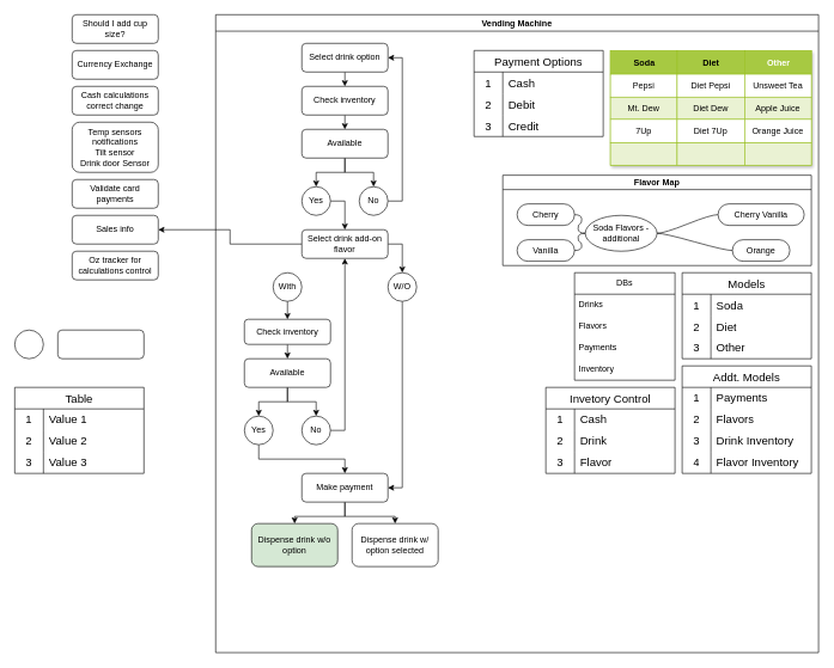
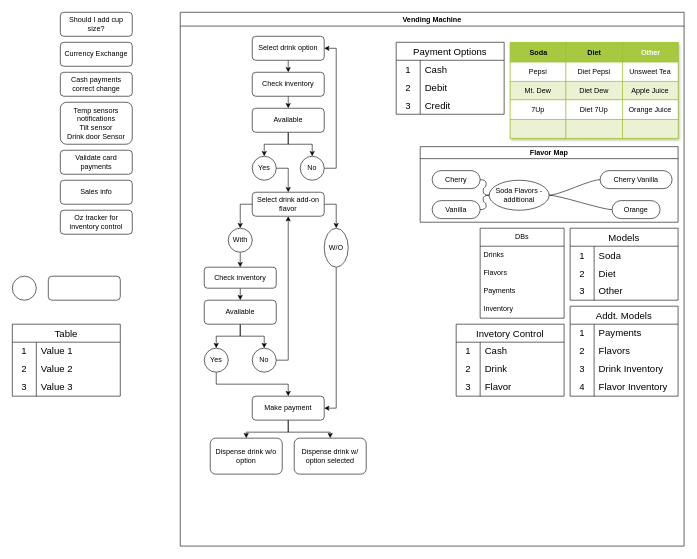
- <mxCell id="128" value="Cash calculations&lt;div&gt;correct change&lt;/div&gt;" style="rounded=1;whiteSpace=wrap;html=1;" vertex="1" parent="1"><mxGeometry x="100" y="120" width="120" height="40" as="geometry" /></mxCell>
+ <mxCell id="128" value="Cash payments&lt;div&gt;correct change&lt;/div&gt;" style="rounded=1;whiteSpace=wrap;html=1;" vertex="1" parent="1"><mxGeometry x="100" y="120" width="120" height="40" as="geometry" /></mxCell>
- <mxCell id="5" style="edgeStyle=orthogonalEdgeStyle;rounded=0;orthogonalLoop=1;jettySize=auto;html=1;exitX=0;exitY=0.5;exitDx=0;exitDy=0;" edge="1" parent="2" source="7" target="131"><mxGeometry relative="1" as="geometry" /></mxCell>
+ <mxCell id="5" style="edgeStyle=orthogonalEdgeStyle;rounded=0;orthogonalLoop=1;jettySize=auto;html=1;exitX=0;exitY=0.5;exitDx=0;exitDy=0;entryX=0.5;entryY=0;entryDx=0;entryDy=0;" edge="1" parent="2" source="7" target="14"><mxGeometry relative="1" as="geometry" /></mxCell>
- <mxCell id="132" value="Oz tracker for calculations control" style="rounded=1;whiteSpace=wrap;html=1;" vertex="1" parent="1"><mxGeometry x="100" y="350" width="120" height="40" as="geometry" /></mxCell>
+ <mxCell id="132" value="Oz tracker for inventory control" style="rounded=1;whiteSpace=wrap;html=1;" vertex="1" parent="1"><mxGeometry x="100" y="350" width="120" height="40" as="geometry" /></mxCell>
- <mxCell id="16" value="W/O" style="ellipse;whiteSpace=wrap;html=1;aspect=fixed;" vertex="1" parent="2"><mxGeometry x="240" y="360" width="40" height="40" as="geometry" /></mxCell>
+ <mxCell id="16" value="W/O" style="ellipse;whiteSpace=wrap;html=1;aspect=fixed;" vertex="1" parent="2"><mxGeometry x="240" y="360" width="40" height="65" as="geometry" /></mxCell>
- <mxCell id="11" value="Dispense drink w/o option" style="rounded=1;whiteSpace=wrap;html=1;fillColor=#d5e8d4;" vertex="1" parent="2"><mxGeometry x="50" y="710" width="120" height="60" as="geometry" /></mxCell>
+ <mxCell id="11" value="Dispense drink w/o option" style="rounded=1;whiteSpace=wrap;html=1;" vertex="1" parent="2"><mxGeometry x="50" y="710" width="120" height="60" as="geometry" /></mxCell>
